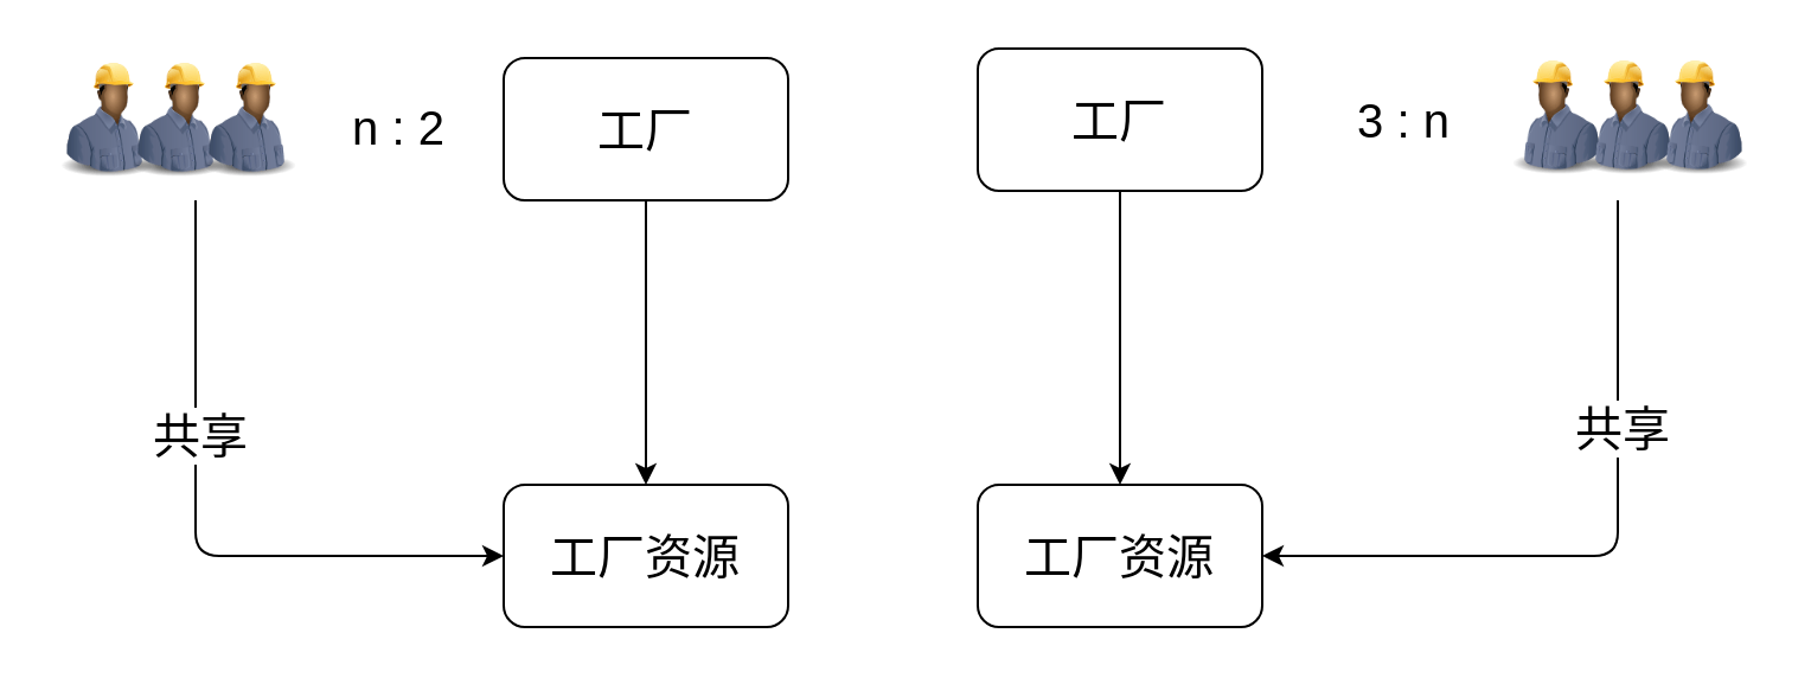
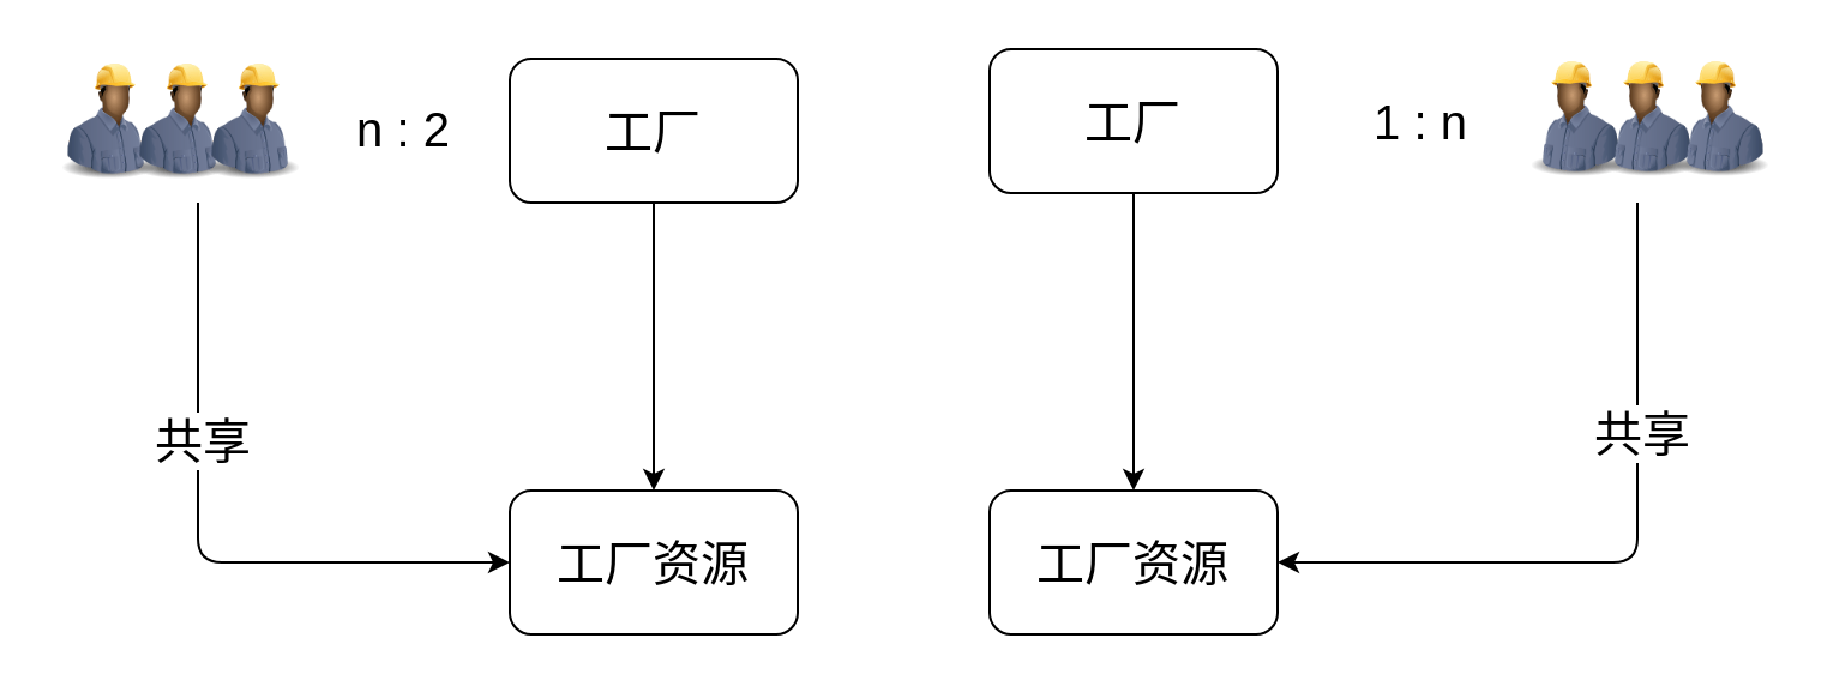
- <mxCell id="17" value="3 : n" style="text;html=1;strokeColor=none;fillColor=none;align=center;verticalAlign=middle;whiteSpace=wrap;rounded=0;labelBackgroundColor=none;fontSize=20;fontColor=default;" parent="1" vertex="1"><mxGeometry x="562" y="35" width="60" height="30" as="geometry" /></mxCell>
+ <mxCell id="17" value="1 : n" style="text;html=1;strokeColor=none;fillColor=none;align=center;verticalAlign=middle;whiteSpace=wrap;rounded=0;labelBackgroundColor=none;fontSize=20;fontColor=default;" parent="1" vertex="1"><mxGeometry x="562" y="35" width="60" height="30" as="geometry" /></mxCell>
